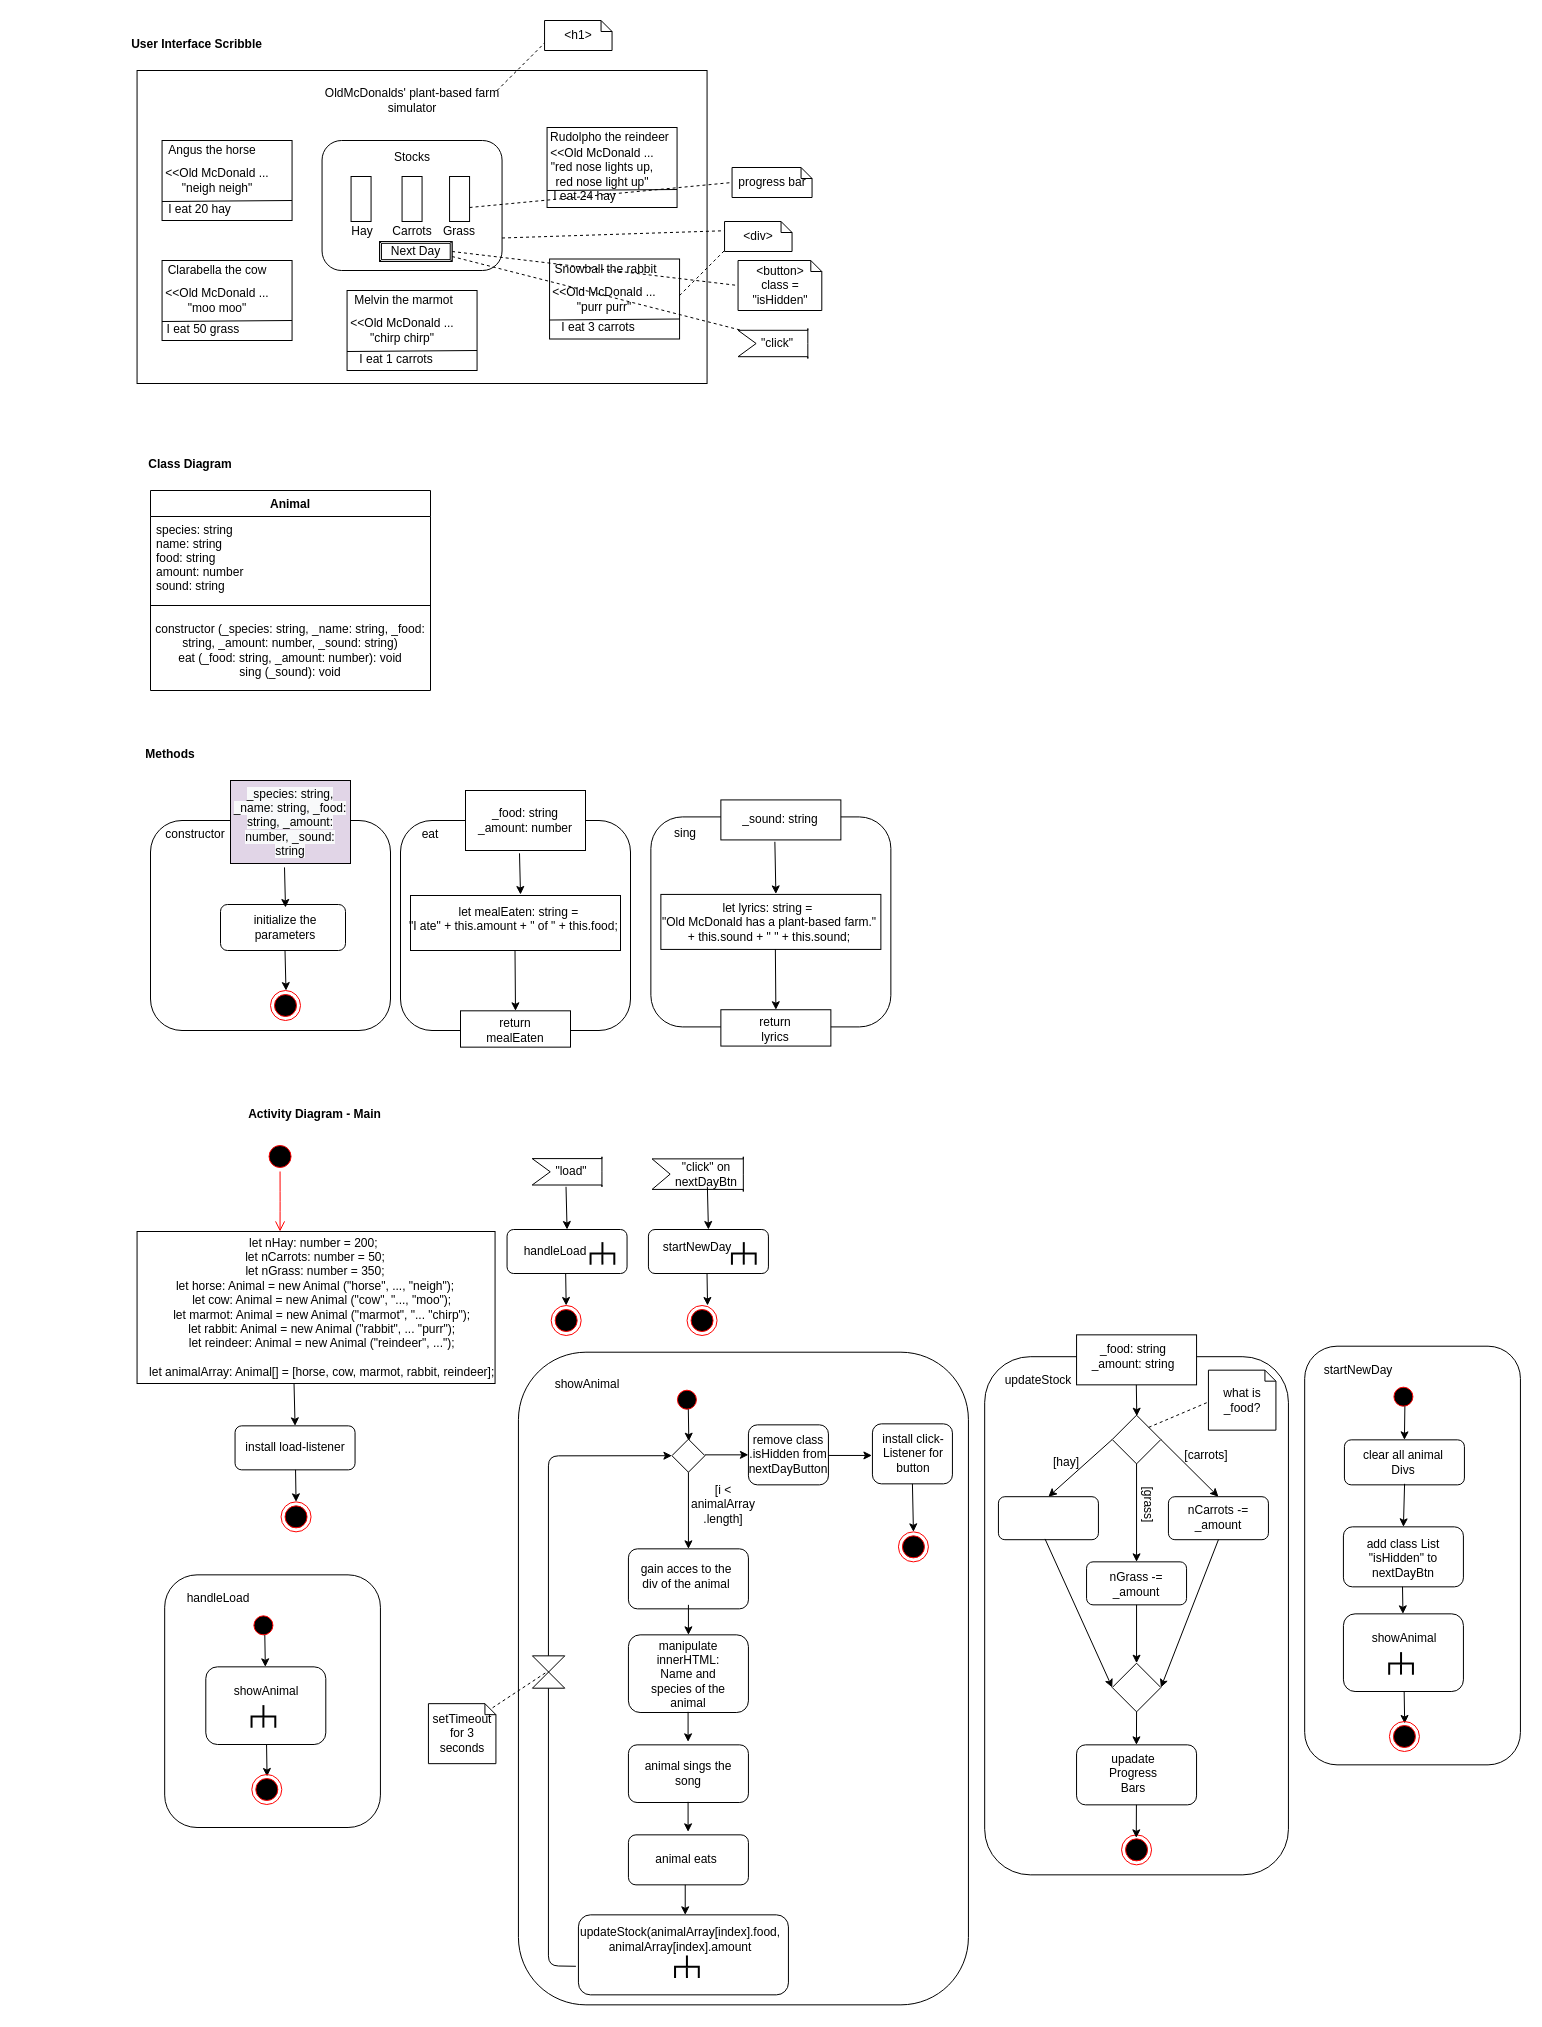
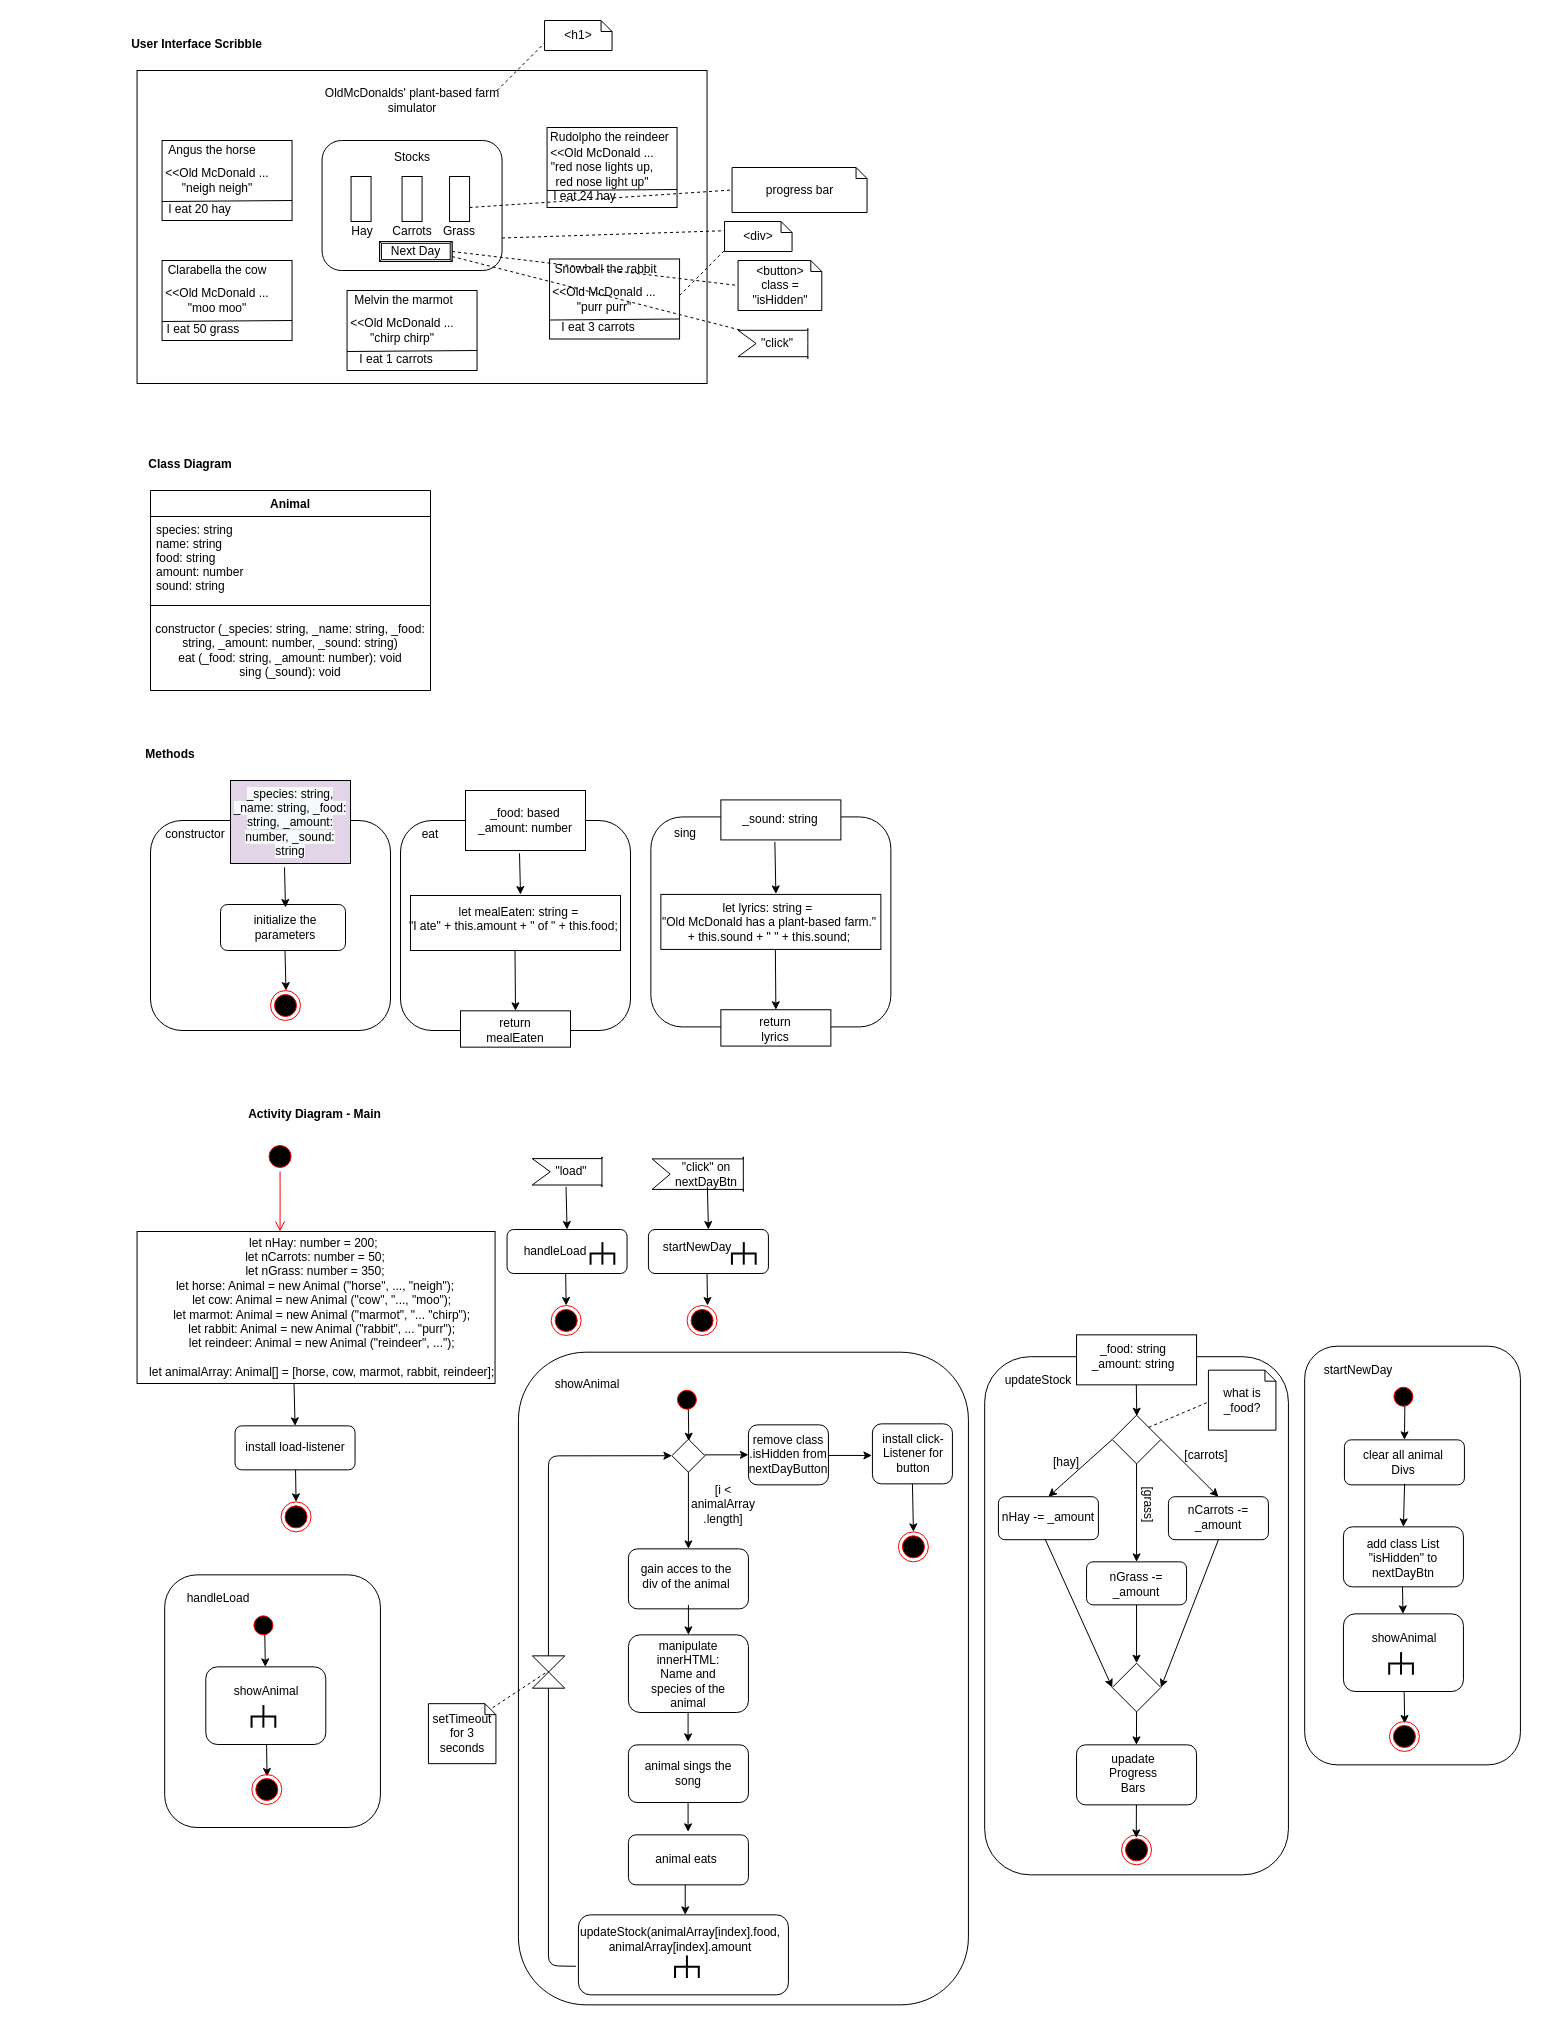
- <mxCell id="64" value="progress bar" style="shape=note;size=11;whiteSpace=wrap;html=1;" parent="1" vertex="1"><mxGeometry x="731.56" y="167" width="80" height="30" as="geometry" /></mxCell>
+ <mxCell id="64" value="progress bar" style="shape=note;size=11;whiteSpace=wrap;html=1;" parent="1" vertex="1"><mxGeometry x="731.56" y="167" width="135" height="45" as="geometry" /></mxCell>
- <mxCell id="14" value="_food: string&lt;br&gt;_amount: number" style="text;html=1;strokeColor=none;fillColor=none;align=center;verticalAlign=middle;whiteSpace=wrap;rounded=0;" parent="1" vertex="1"><mxGeometry x="470" y="810" width="110" height="20" as="geometry" /></mxCell>
+ <mxCell id="14" value="_food: based&lt;br&gt;_amount: number" style="text;html=1;strokeColor=none;fillColor=none;align=center;verticalAlign=middle;whiteSpace=wrap;rounded=0;" parent="1" vertex="1"><mxGeometry x="470" y="810" width="110" height="20" as="geometry" /></mxCell>
+ <mxCell id="165" value="nHay -= _amount" style="text;html=1;strokeColor=none;fillColor=none;align=center;verticalAlign=middle;whiteSpace=wrap;rounded=0;" vertex="1" parent="1"><mxGeometry x="997.93" y="1507.35" width="100" height="20" as="geometry" /></mxCell>
